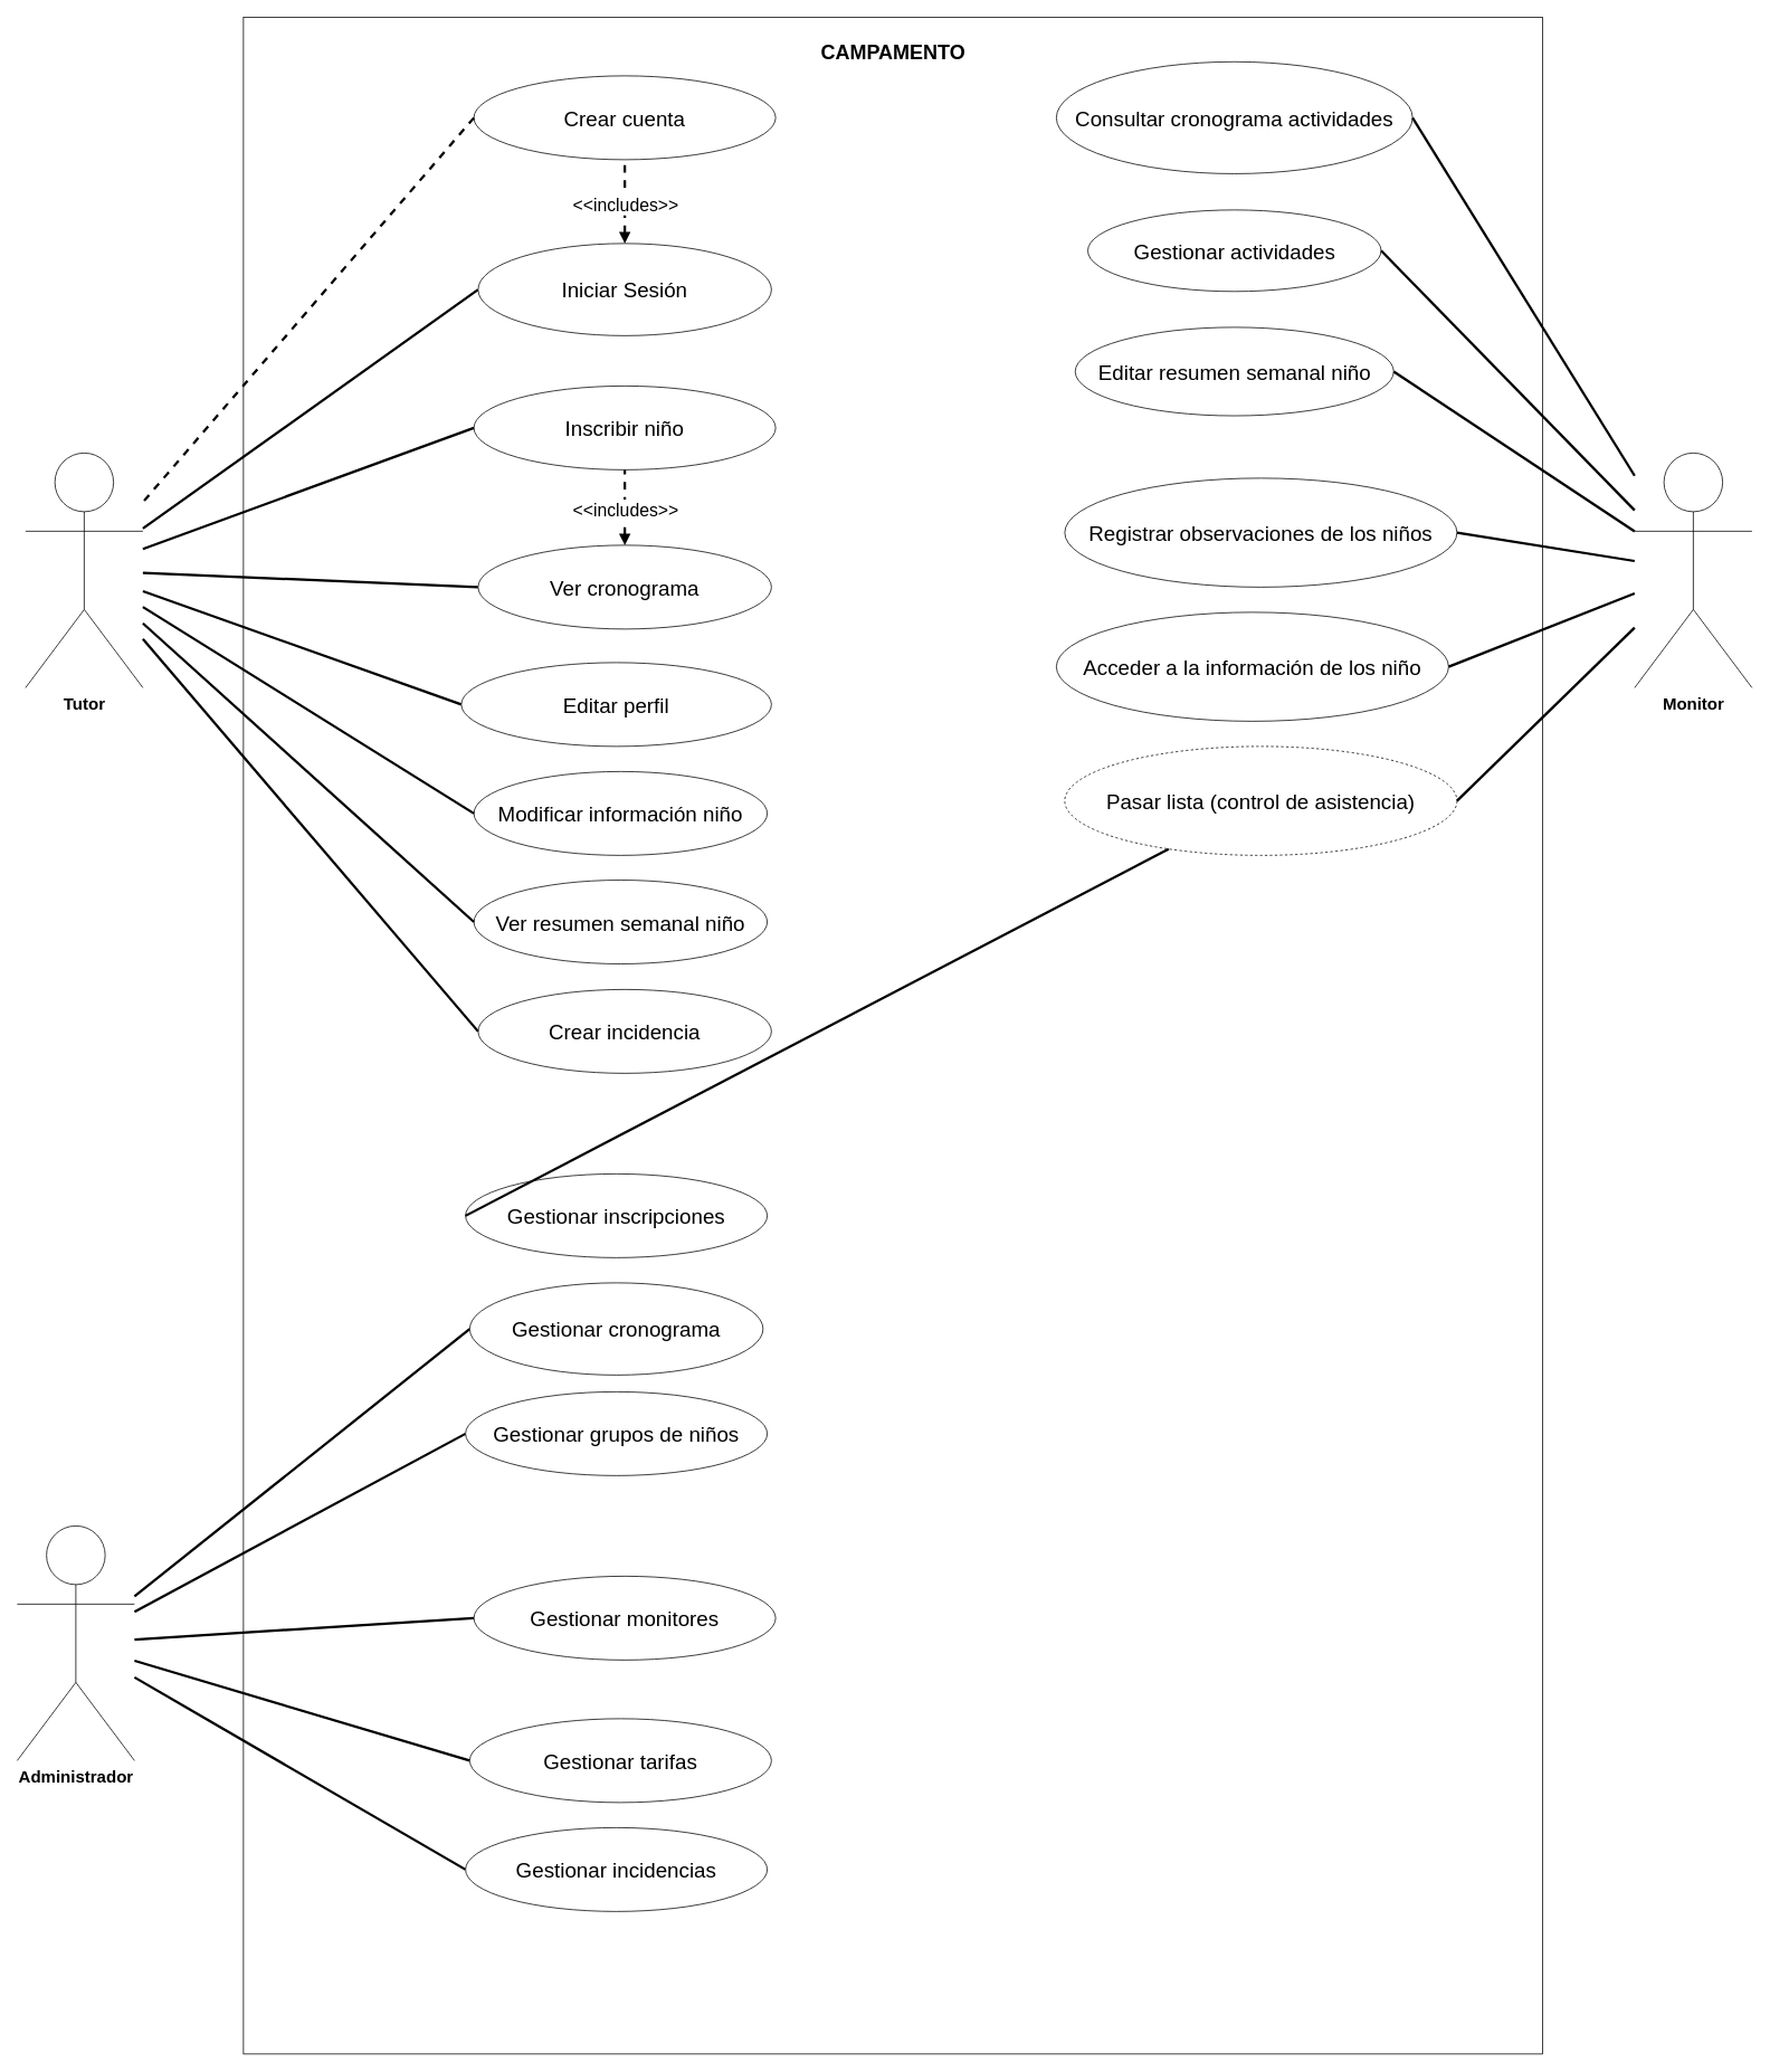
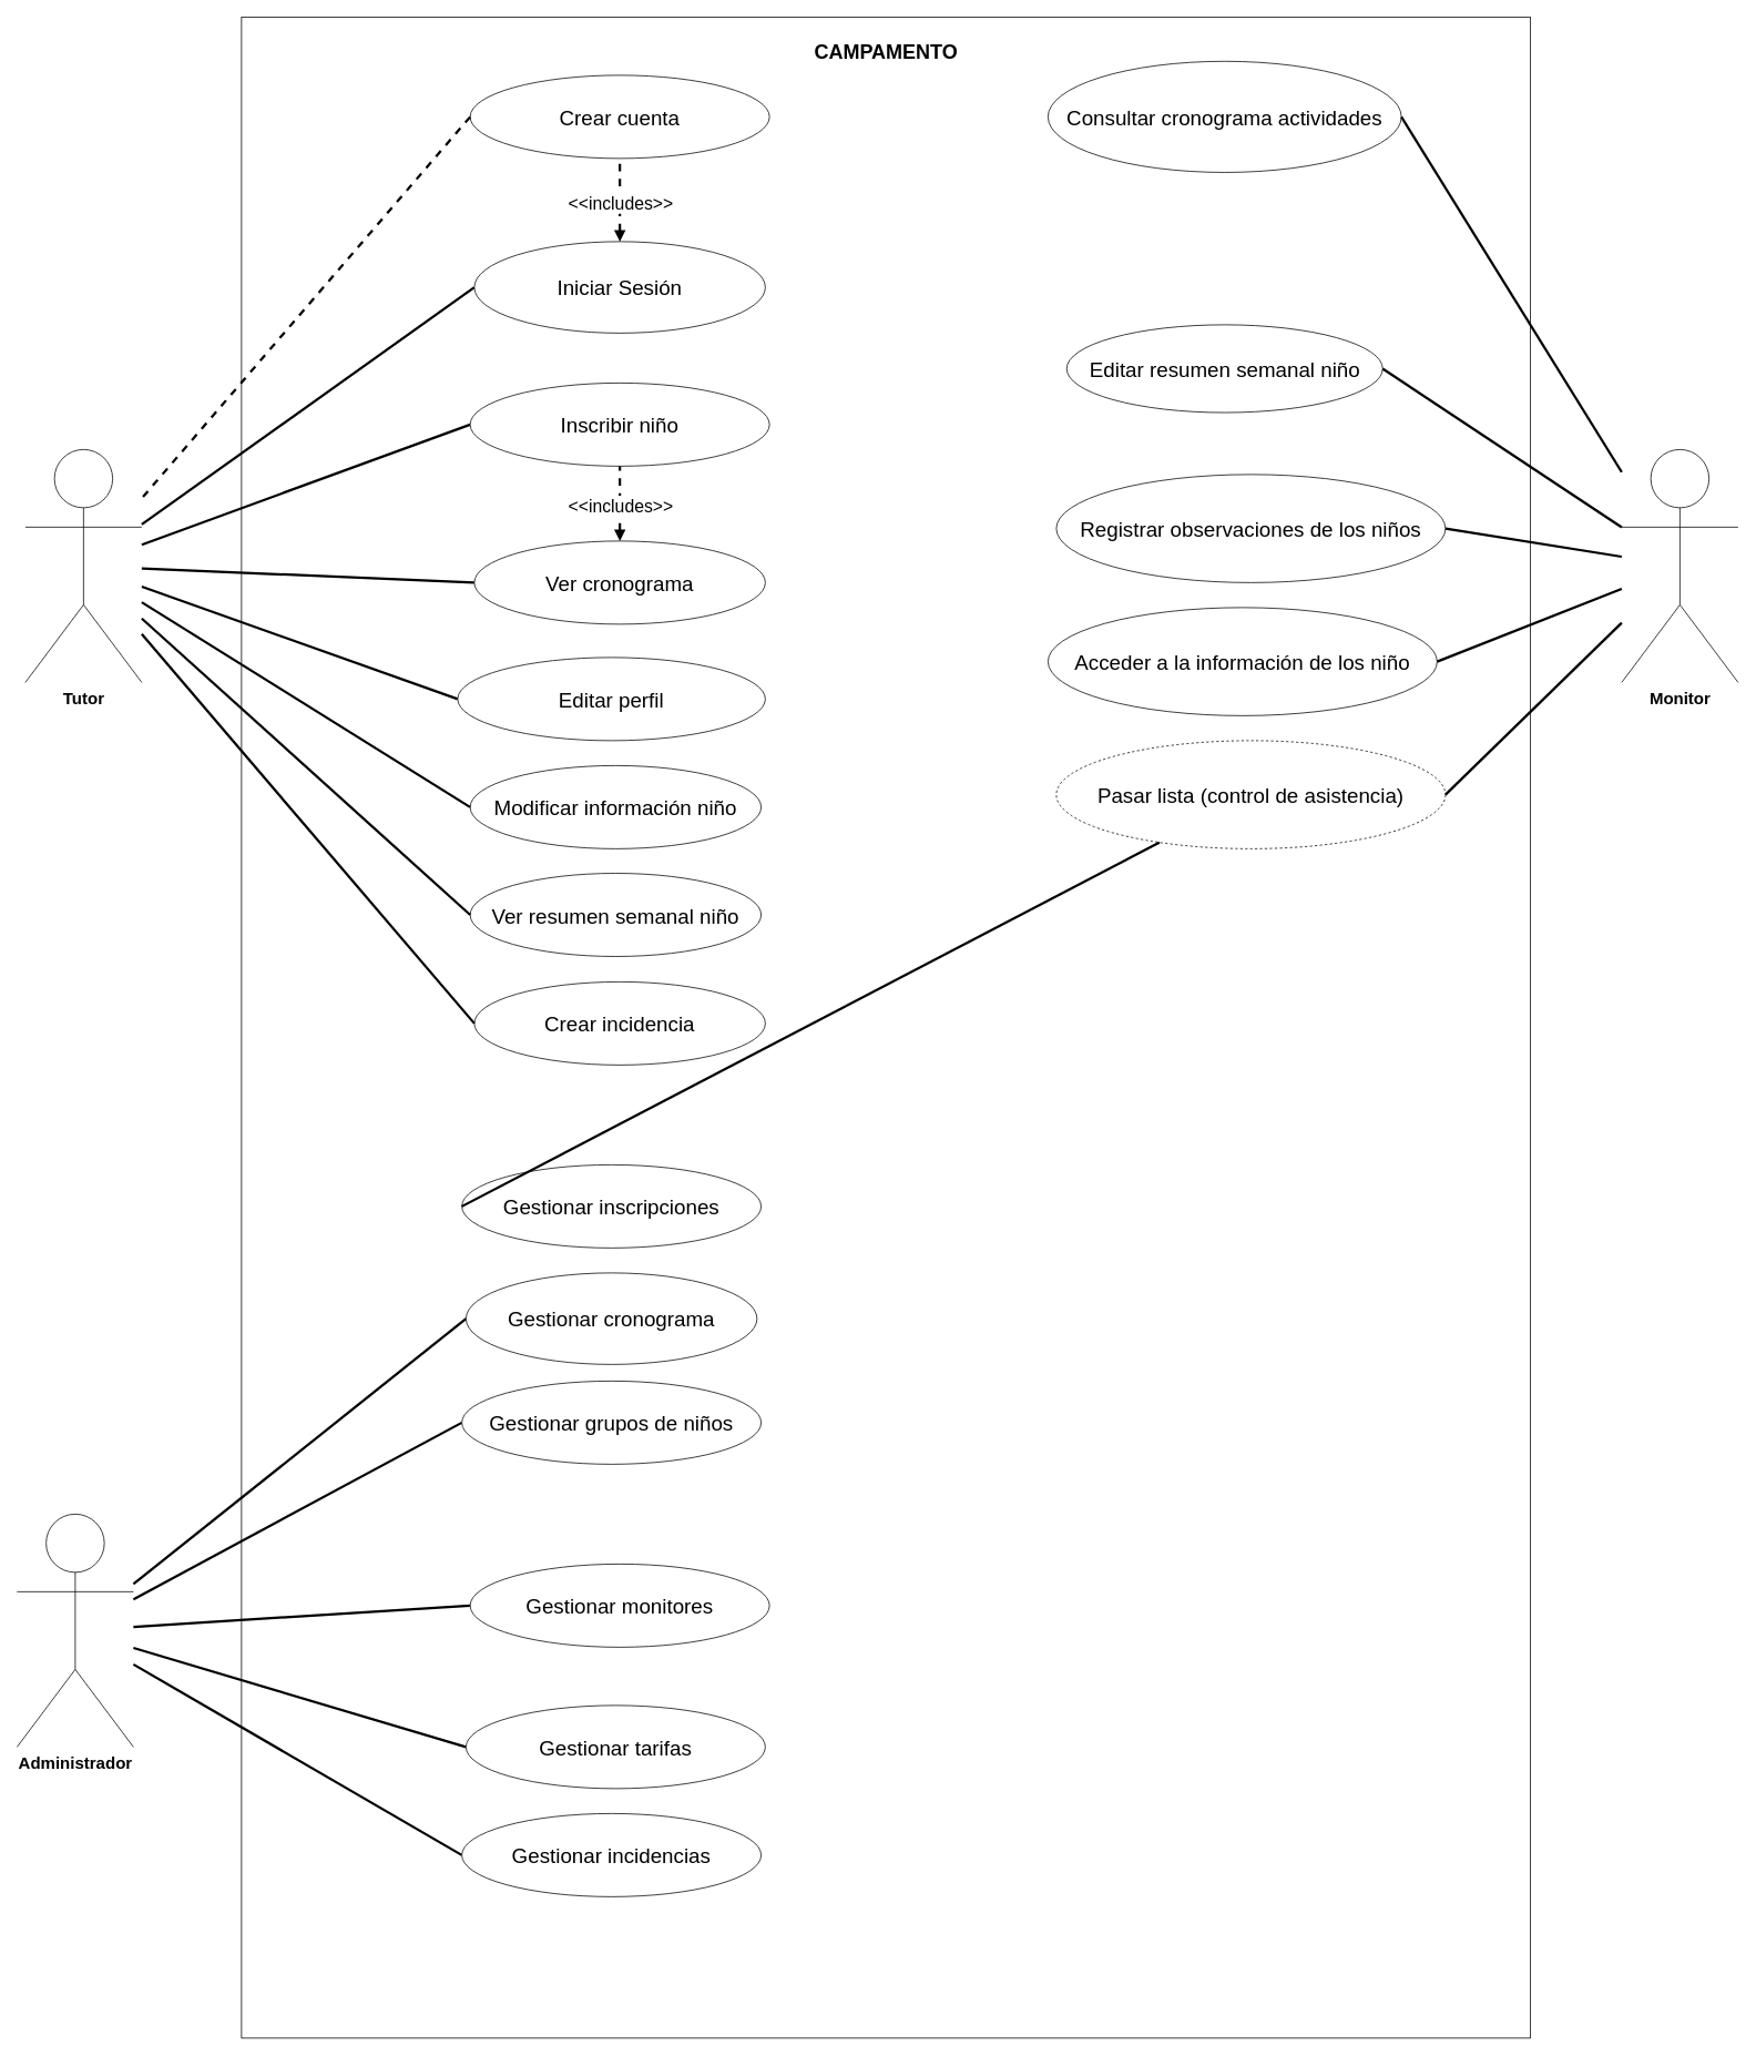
- <mxCell id="24" value="&lt;font style=&quot;font-size: 25px;&quot;&gt;Gestionar actividades&lt;/font&gt;" style="ellipse;whiteSpace=wrap;html=1;fontSize=25;aspect=fixed;" vertex="1" parent="1"><mxGeometry x="1297.5" y="250" width="350" height="97.22" as="geometry" /></mxCell>
- <mxCell id="26" style="edgeStyle=none;html=1;strokeWidth=3;endArrow=none;endFill=0;entryX=1;entryY=0.5;entryDx=0;entryDy=0;" edge="1" parent="1" source="21" target="24"><mxGeometry relative="1" as="geometry"><mxPoint x="1960" y="730" as="sourcePoint" /><mxPoint x="1685" y="319.995" as="targetPoint" /></mxGeometry></mxCell>
